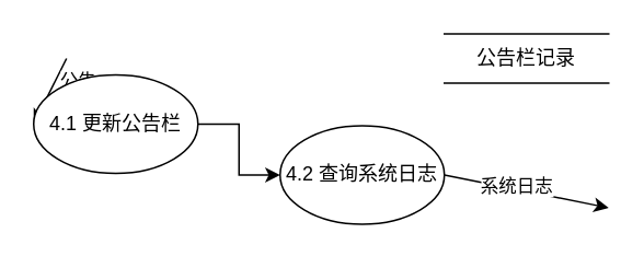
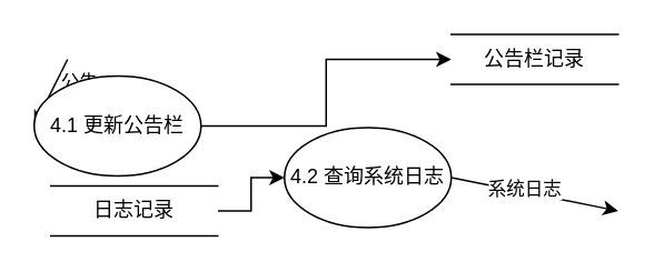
- <mxCell id="2" style="edgeStyle=orthogonalEdgeStyle;rounded=0;orthogonalLoop=1;jettySize=auto;html=1;exitX=1;exitY=0.5;exitDx=0;exitDy=0;" edge="1" parent="1" source="5" target="8"><mxGeometry relative="1" as="geometry" /></mxCell>
+ <mxCell id="2" style="edgeStyle=orthogonalEdgeStyle;rounded=0;orthogonalLoop=1;jettySize=auto;html=1;exitX=1;exitY=0.5;exitDx=0;exitDy=0;" edge="1" parent="1" source="5" target="9"><mxGeometry relative="1" as="geometry" /></mxCell>
+ <mxCell id="11" value="日志记录" style="html=1;dashed=0;whiteSpace=wrap;shape=partialRectangle;right=0;left=0;" vertex="1" parent="1"><mxGeometry x="30" y="111" width="100" height="30" as="geometry" /></mxCell>
+ <mxCell id="10" style="edgeStyle=orthogonalEdgeStyle;rounded=0;orthogonalLoop=1;jettySize=auto;html=1;exitX=1;exitY=0.5;exitDx=0;exitDy=0;entryX=0;entryY=0.5;entryDx=0;entryDy=0;" edge="1" parent="1" source="11" target="8"><mxGeometry relative="1" as="geometry" /></mxCell>
